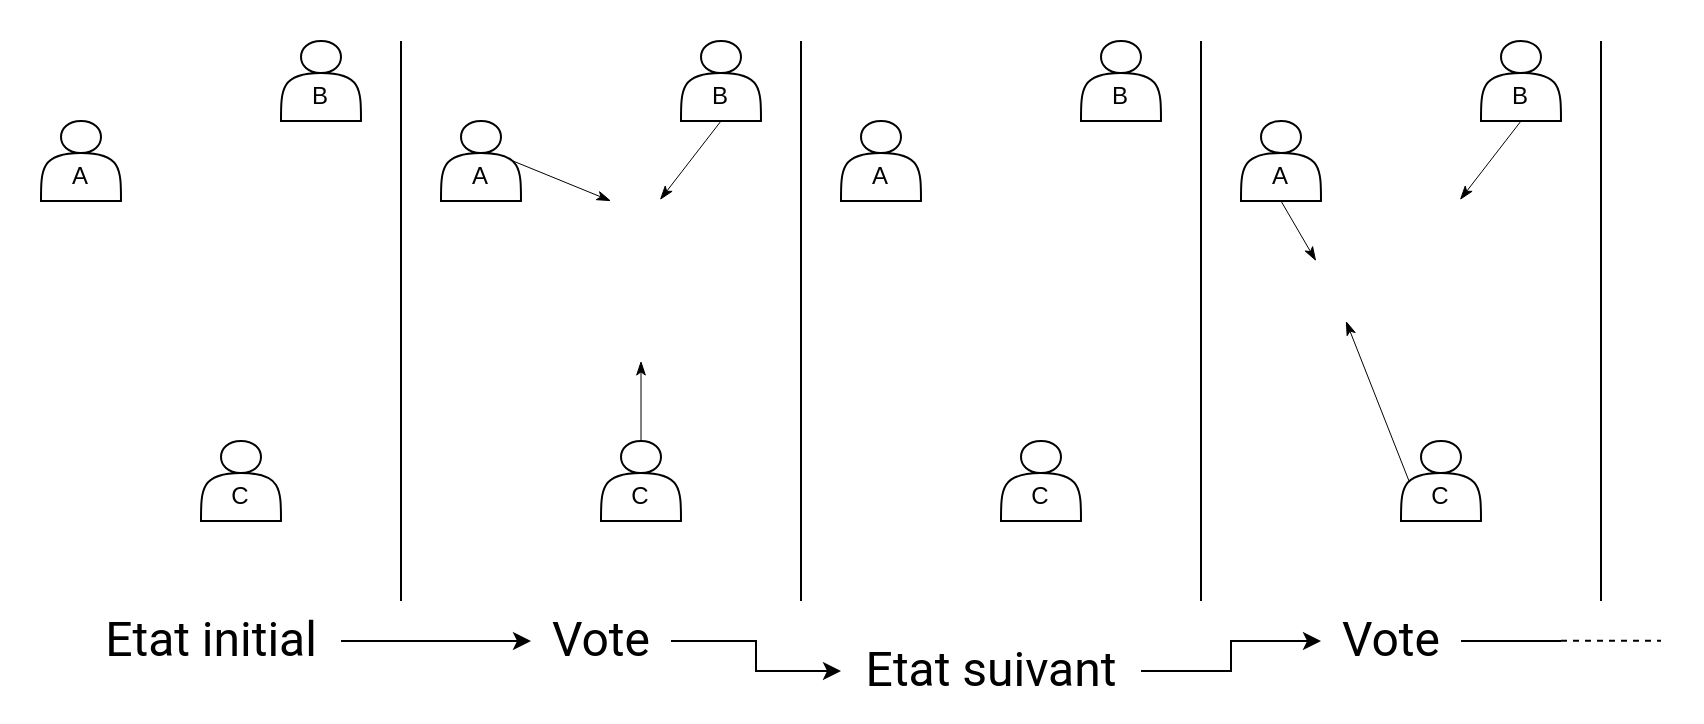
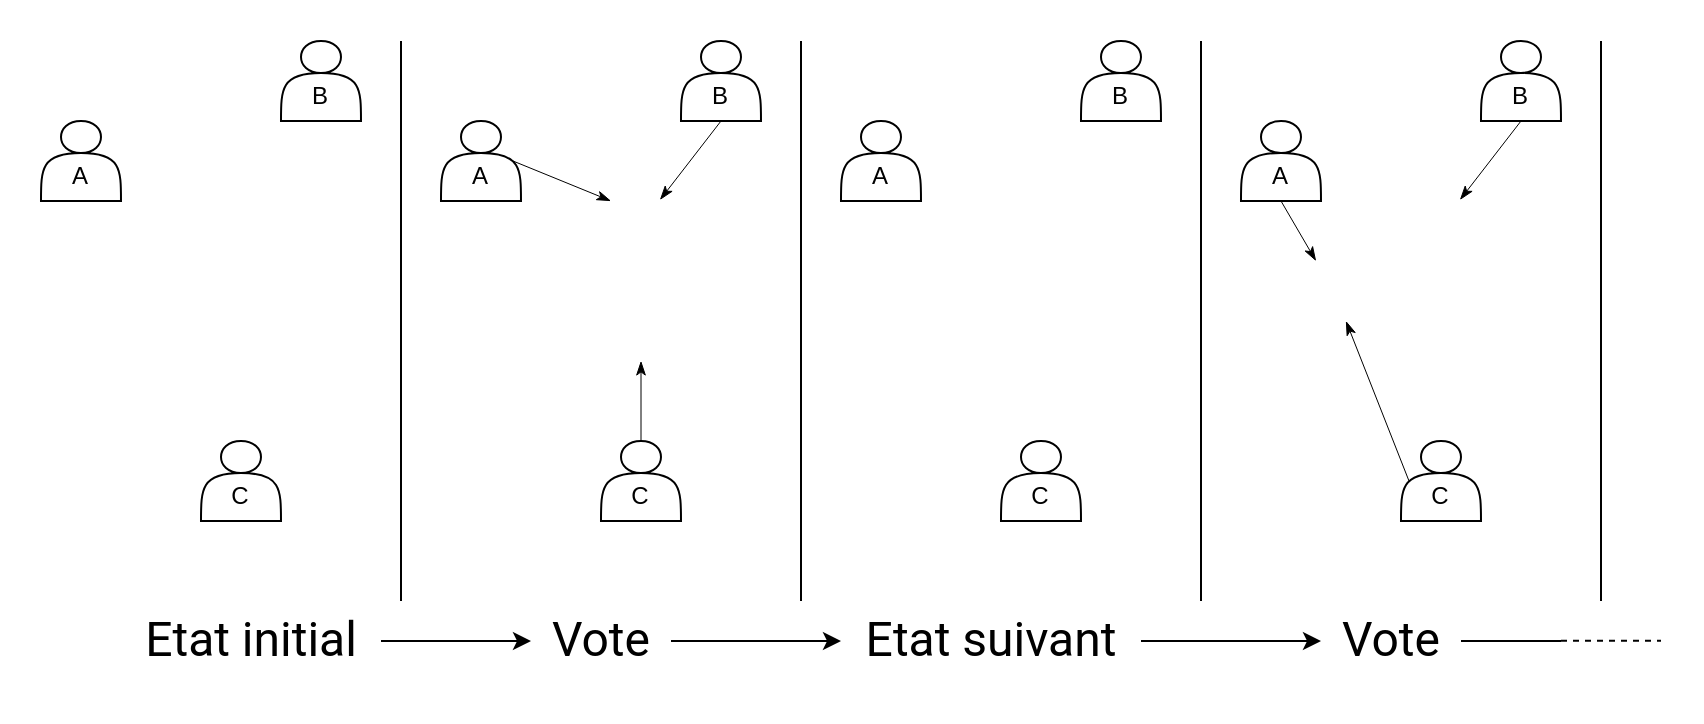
- <mxCell id="31" value="&lt;font data-font-src=&quot;https://fonts.googleapis.com/css?family=Roboto&quot; face=&quot;Roboto&quot; style=&quot;font-size: 24px;&quot;&gt;Etat initial&lt;/font&gt;" style="text;html=1;align=center;verticalAlign=middle;resizable=0;points=[];autosize=1;strokeColor=none;fillColor=none;" vertex="1" parent="1"><mxGeometry x="40" y="300" width="130" height="40" as="geometry" /></mxCell>
+ <mxCell id="31" value="&lt;font data-font-src=&quot;https://fonts.googleapis.com/css?family=Roboto&quot; face=&quot;Roboto&quot; style=&quot;font-size: 24px;&quot;&gt;Etat initial&lt;/font&gt;" style="text;html=1;align=center;verticalAlign=middle;resizable=0;points=[];autosize=1;strokeColor=none;fillColor=none;" vertex="1" parent="1"><mxGeometry x="60" y="300" width="130" height="40" as="geometry" /></mxCell>
- <mxCell id="37" value="&lt;font data-font-src=&quot;https://fonts.googleapis.com/css?family=Roboto&quot; face=&quot;Roboto&quot; style=&quot;font-size: 24px;&quot;&gt;Etat suivant&lt;br&gt;&lt;/font&gt;" style="text;html=1;align=center;verticalAlign=middle;resizable=0;points=[];autosize=1;strokeColor=none;fillColor=none;" vertex="1" parent="1"><mxGeometry x="420" y="315" width="150" height="40" as="geometry" /></mxCell>
+ <mxCell id="37" value="&lt;font data-font-src=&quot;https://fonts.googleapis.com/css?family=Roboto&quot; face=&quot;Roboto&quot; style=&quot;font-size: 24px;&quot;&gt;Etat suivant&lt;br&gt;&lt;/font&gt;" style="text;html=1;align=center;verticalAlign=middle;resizable=0;points=[];autosize=1;strokeColor=none;fillColor=none;" vertex="1" parent="1"><mxGeometry x="420" y="300" width="150" height="40" as="geometry" /></mxCell>
